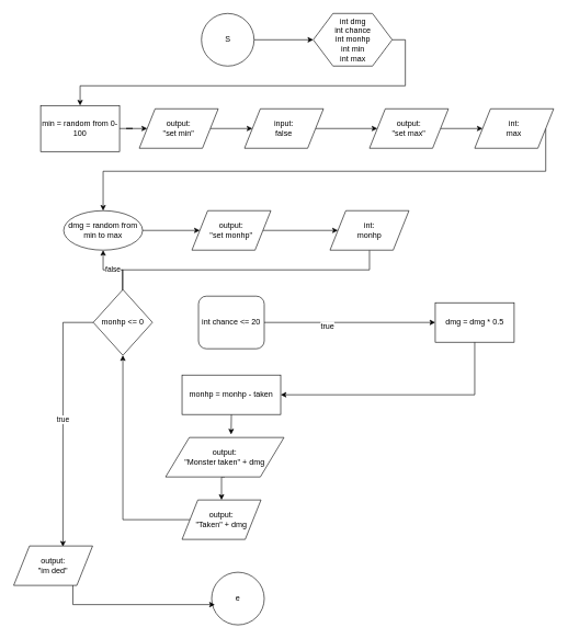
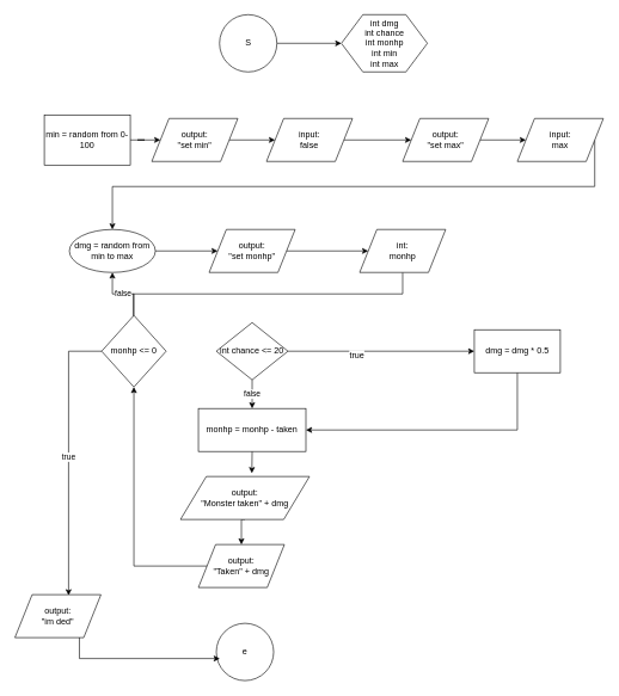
- <mxCell id="4" style="edgeStyle=orthogonalEdgeStyle;rounded=0;orthogonalLoop=1;jettySize=auto;html=1;exitX=1;exitY=0.5;exitDx=0;exitDy=0;entryX=0.5;entryY=0;entryDx=0;entryDy=0;" edge="1" parent="1" source="5" target="7"><mxGeometry relative="1" as="geometry" /></mxCell>
- <mxCell id="37" value="int:&lt;br&gt;max" style="shape=parallelogram;perimeter=parallelogramPerimeter;whiteSpace=wrap;html=1;" vertex="1" parent="1"><mxGeometry x="721" y="165" width="120" height="60" as="geometry" /></mxCell>
+ <mxCell id="37" value="input:&lt;br&gt;max" style="shape=parallelogram;perimeter=parallelogramPerimeter;whiteSpace=wrap;html=1;" vertex="1" parent="1"><mxGeometry x="721" y="165" width="120" height="60" as="geometry" /></mxCell>
- <mxCell id="11" value="int chance &amp;lt;= 20" style="whiteSpace=wrap;html=1;rounded=1;" vertex="1" parent="1"><mxGeometry x="301" y="450" width="100" height="80" as="geometry" /></mxCell>
+ <mxCell id="11" value="int chance &amp;lt;= 20" style="rhombus;whiteSpace=wrap;html=1;" vertex="1" parent="1"><mxGeometry x="301" y="450" width="100" height="80" as="geometry" /></mxCell>
+ <mxCell id="10" value="false" style="edgeStyle=orthogonalEdgeStyle;rounded=0;orthogonalLoop=1;jettySize=auto;html=1;" edge="1" parent="1" source="11" target="21"><mxGeometry relative="1" as="geometry" /></mxCell>
- <mxCell id="27" value="e" style="ellipse;whiteSpace=wrap;html=1;aspect=fixed;" vertex="1" parent="1"><mxGeometry x="321" y="870" width="80" height="80" as="geometry" /></mxCell>
+ <mxCell id="27" value="e" style="ellipse;whiteSpace=wrap;html=1;aspect=fixed;" vertex="1" parent="1"><mxGeometry x="301" y="870" width="80" height="80" as="geometry" /></mxCell>
